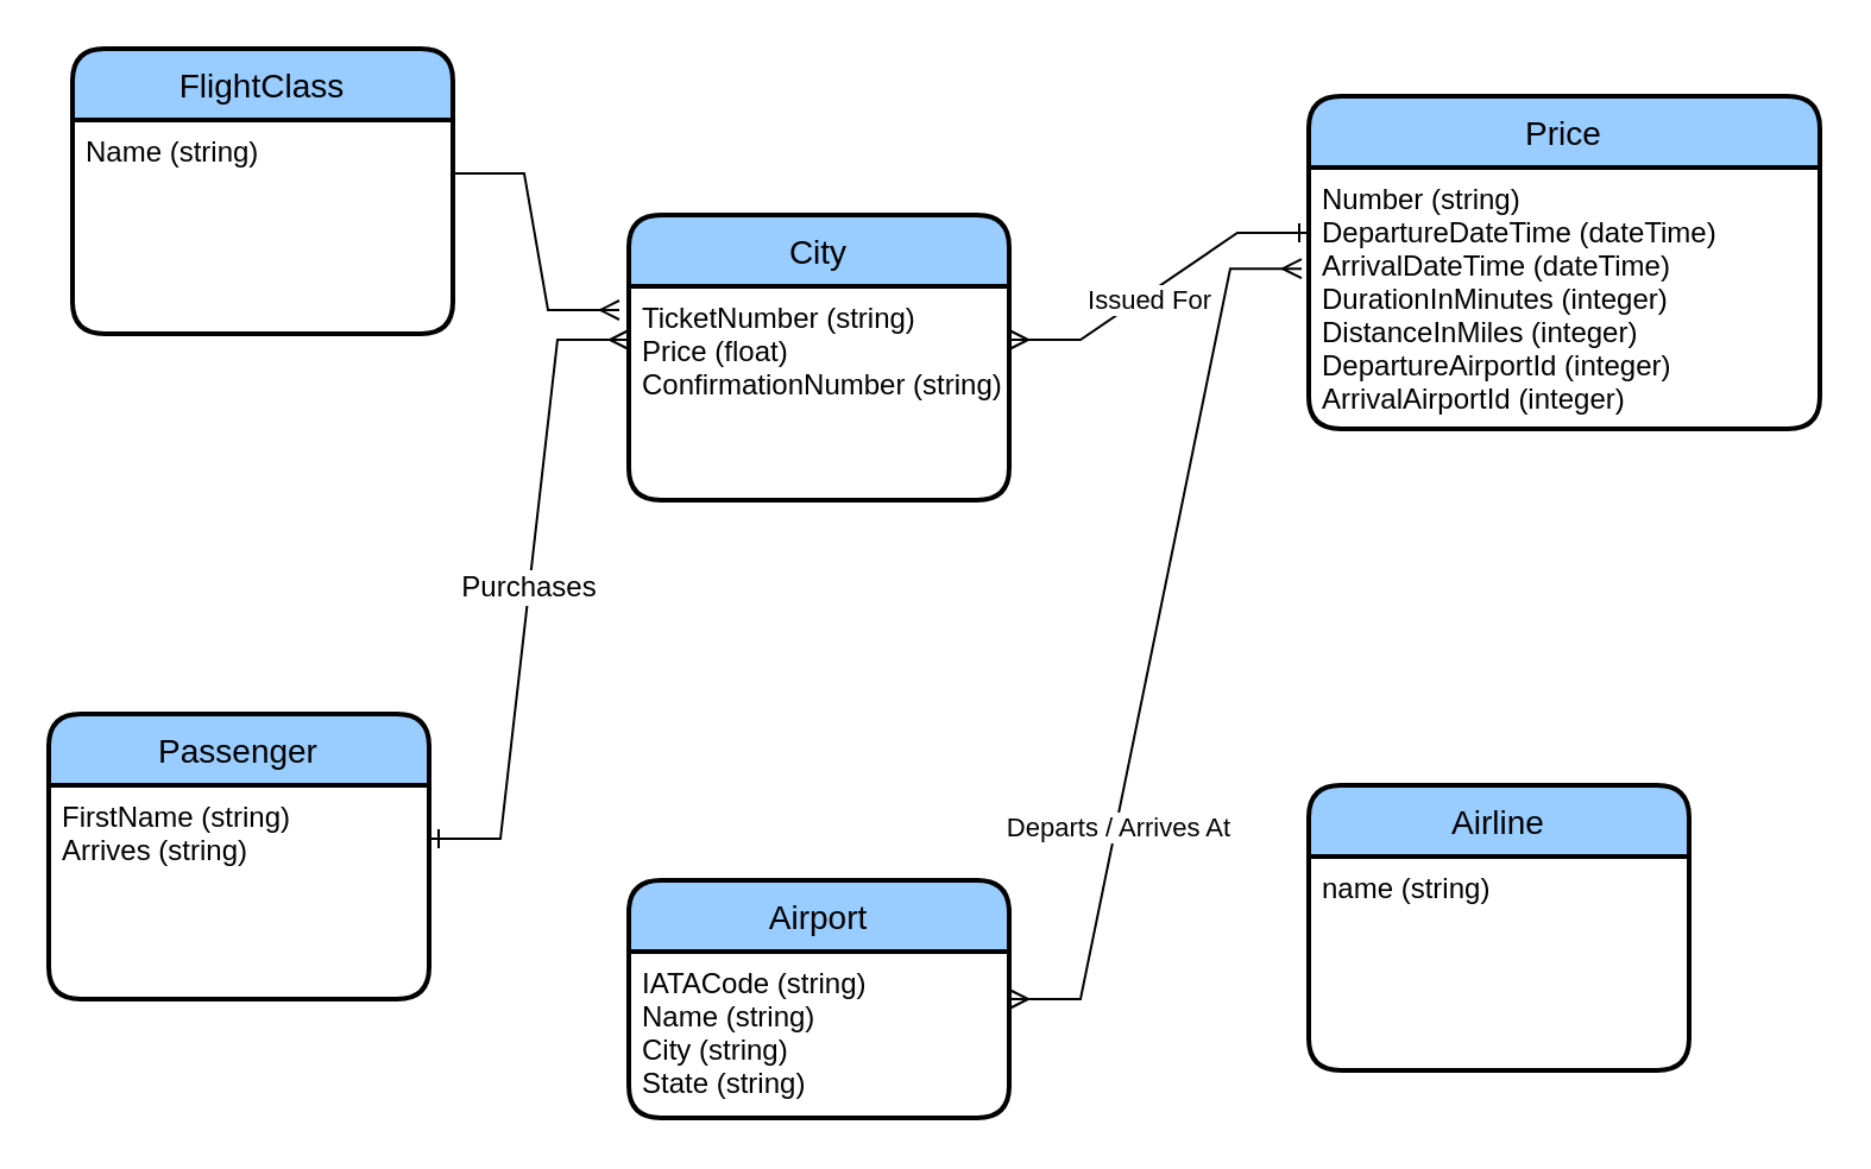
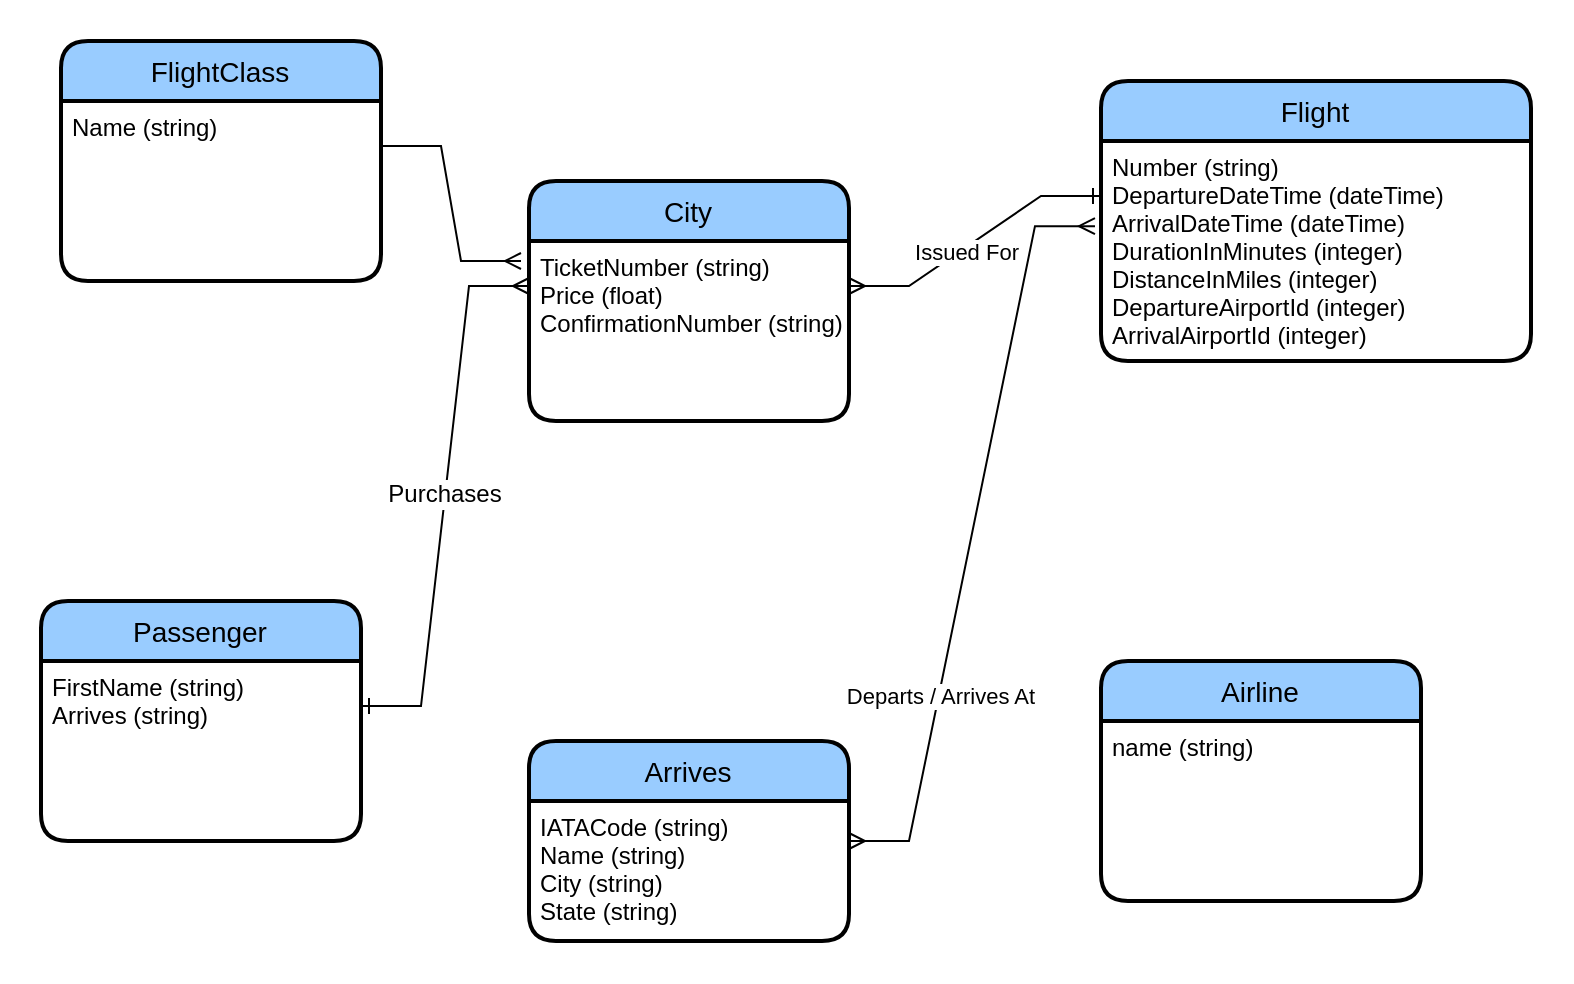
- <mxCell id="4" value="Price" style="swimlane;childLayout=stackLayout;horizontal=1;startSize=30;horizontalStack=0;rounded=1;fontSize=14;fontStyle=0;strokeWidth=2;resizeParent=0;resizeLast=1;shadow=0;dashed=0;align=center;fillColor=#99CCFF;" vertex="1" parent="1"><mxGeometry x="550" y="40" width="215" height="140" as="geometry"><mxRectangle x="20" y="60" width="110" height="30" as="alternateBounds" /></mxGeometry></mxCell>
+ <mxCell id="4" value="Flight" style="swimlane;childLayout=stackLayout;horizontal=1;startSize=30;horizontalStack=0;rounded=1;fontSize=14;fontStyle=0;strokeWidth=2;resizeParent=0;resizeLast=1;shadow=0;dashed=0;align=center;fillColor=#99CCFF;" vertex="1" parent="1"><mxGeometry x="550" y="40" width="215" height="140" as="geometry"><mxRectangle x="20" y="60" width="110" height="30" as="alternateBounds" /></mxGeometry></mxCell>
- <mxCell id="6" value="Airport" style="swimlane;childLayout=stackLayout;horizontal=1;startSize=30;horizontalStack=0;rounded=1;fontSize=14;fontStyle=0;strokeWidth=2;resizeParent=0;resizeLast=1;shadow=0;dashed=0;align=center;fillColor=#99CCFF;" vertex="1" parent="1"><mxGeometry x="264" y="370" width="160" height="100" as="geometry"><mxRectangle x="20" y="60" width="110" height="30" as="alternateBounds" /></mxGeometry></mxCell>
+ <mxCell id="6" value="Arrives" style="swimlane;childLayout=stackLayout;horizontal=1;startSize=30;horizontalStack=0;rounded=1;fontSize=14;fontStyle=0;strokeWidth=2;resizeParent=0;resizeLast=1;shadow=0;dashed=0;align=center;fillColor=#99CCFF;" vertex="1" parent="1"><mxGeometry x="264" y="370" width="160" height="100" as="geometry"><mxRectangle x="20" y="60" width="110" height="30" as="alternateBounds" /></mxGeometry></mxCell>
